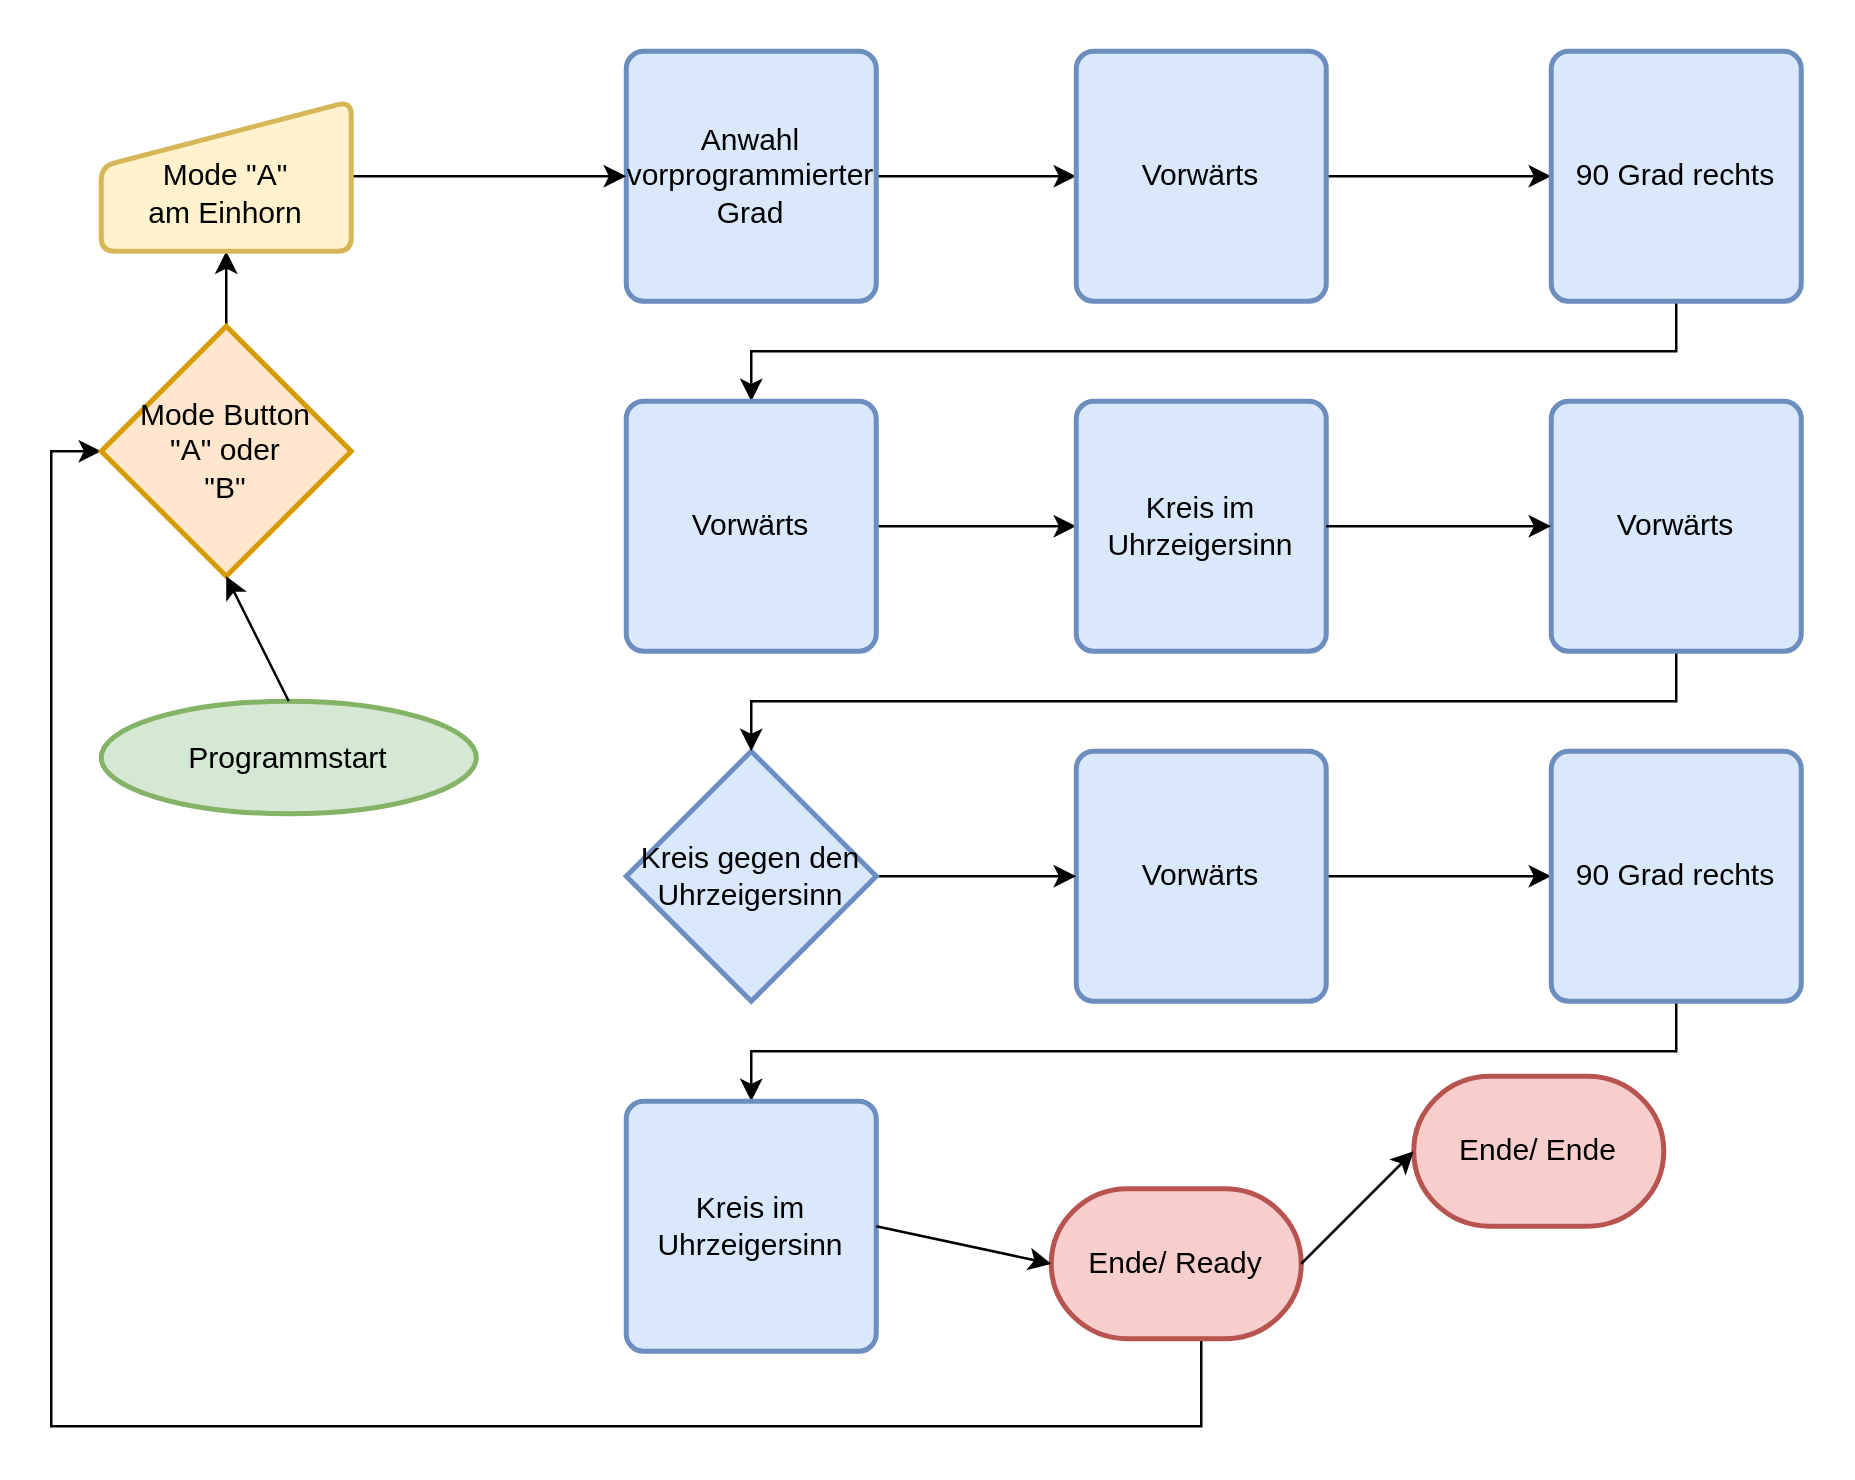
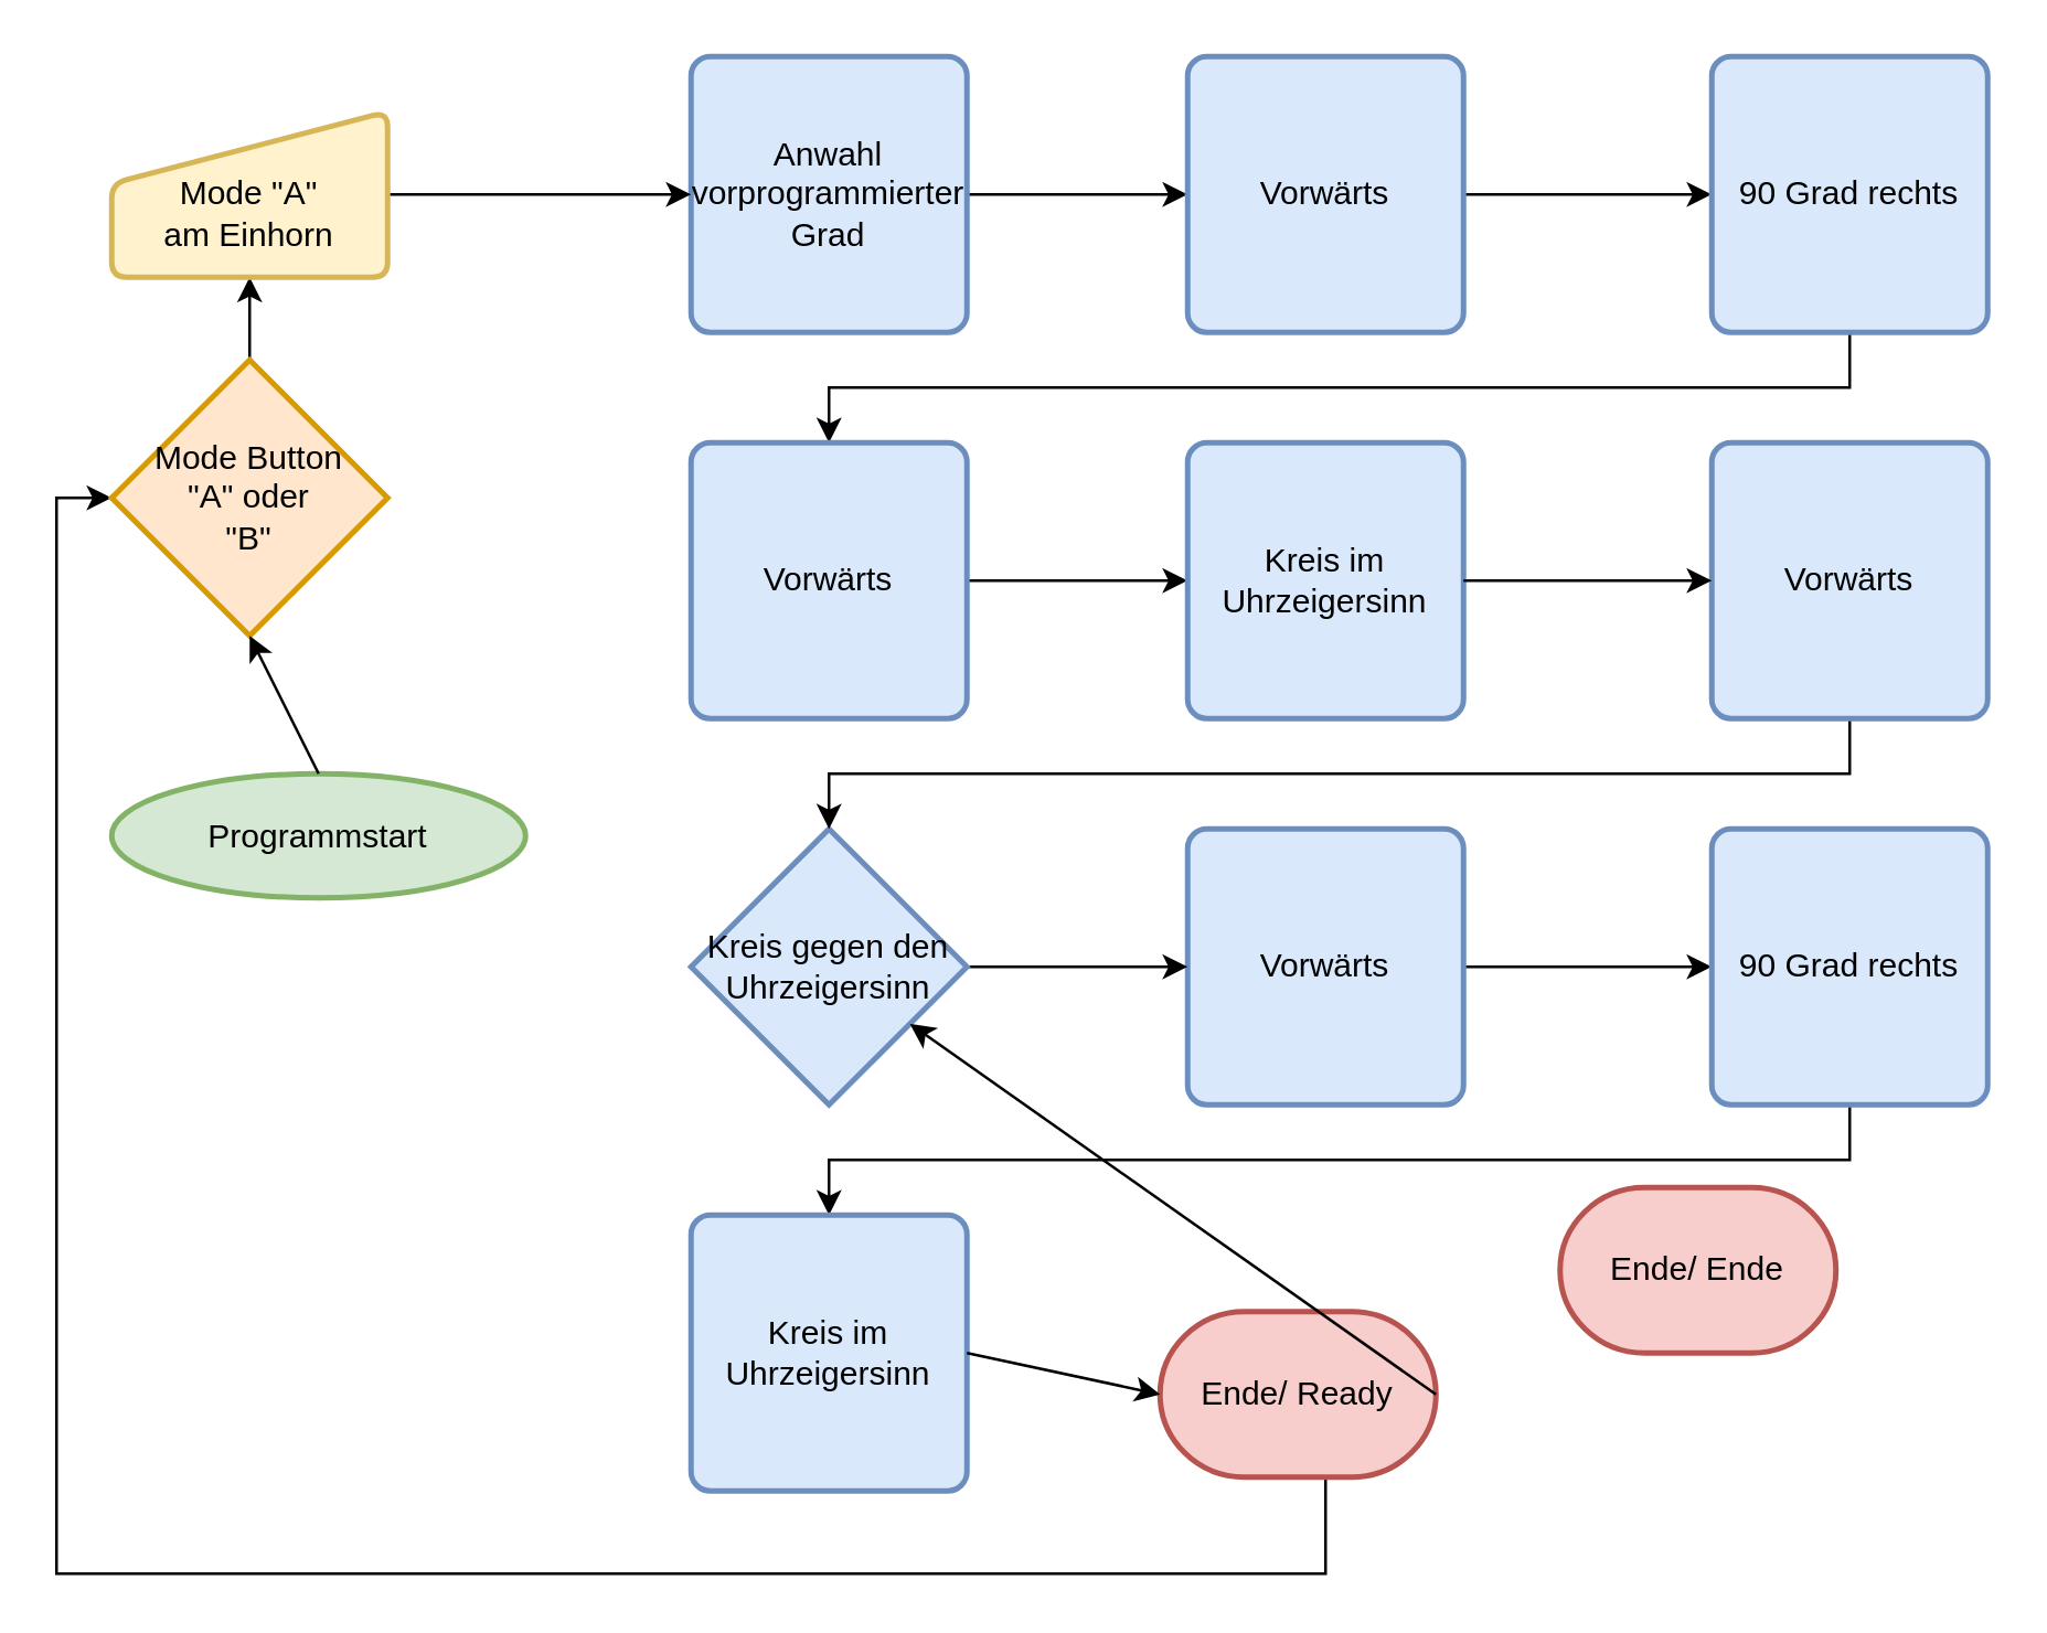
- <mxCell id="31" value="" style="endArrow=classic;html=1;rounded=0;entryX=0;entryY=0.5;entryDx=0;entryDy=0;entryPerimeter=0;exitX=1;exitY=0.5;exitDx=0;exitDy=0;exitPerimeter=0;" edge="1" parent="1" source="21" target="30"><mxGeometry width="50" height="50" relative="1" as="geometry"><mxPoint x="310" y="440" as="sourcePoint" /><mxPoint x="360" y="390" as="targetPoint" /></mxGeometry></mxCell>
+ <mxCell id="31" value="" style="endArrow=classic;html=1;rounded=0;exitX=1;exitY=0.5;exitDx=0;exitDy=0;exitPerimeter=0;" edge="1" parent="1" source="21" target="17"><mxGeometry width="50" height="50" relative="1" as="geometry"><mxPoint x="310" y="440" as="sourcePoint" /><mxPoint x="360" y="390" as="targetPoint" /></mxGeometry></mxCell>
